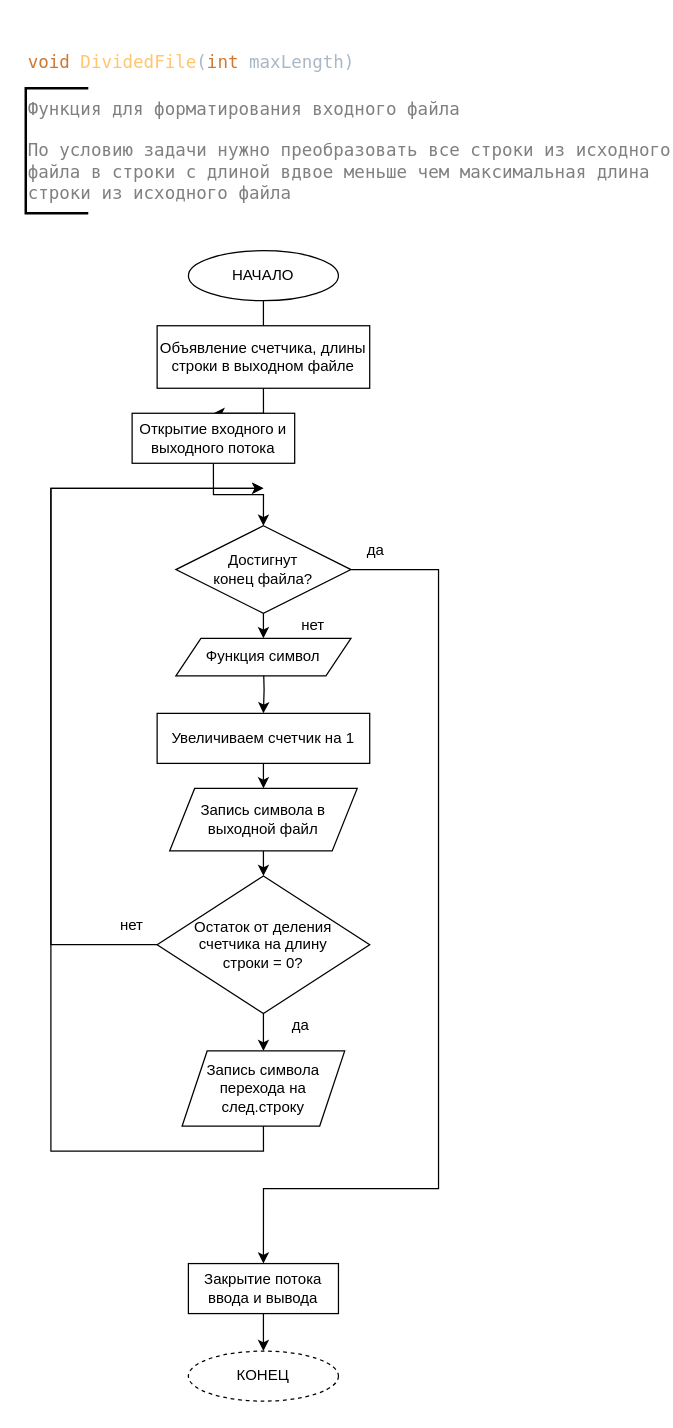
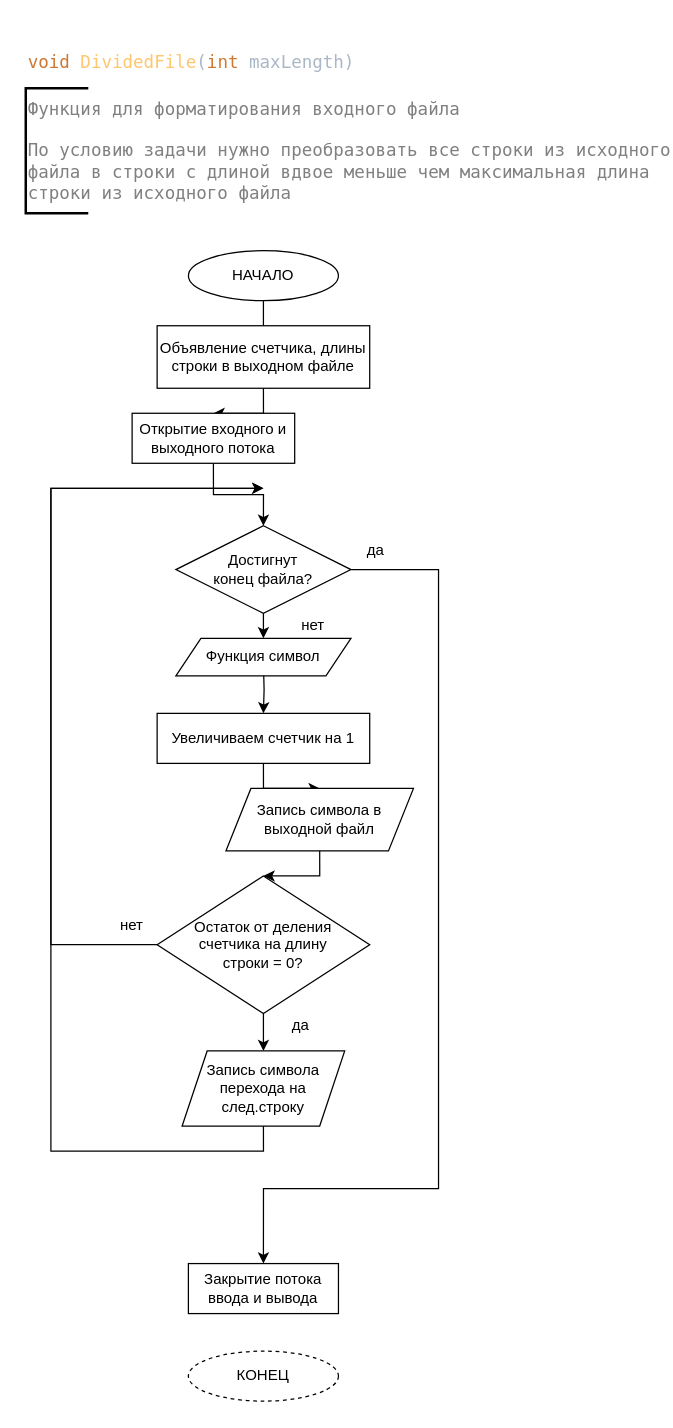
- <mxCell id="16" value="Запись символа в выходной файл" style="shape=parallelogram;perimeter=parallelogramPerimeter;whiteSpace=wrap;html=1;fixedSize=1;" parent="1" vertex="1"><mxGeometry x="135.06" y="630" width="150" height="50" as="geometry" /></mxCell>
+ <mxCell id="16" value="Запись символа в выходной файл" style="shape=parallelogram;perimeter=parallelogramPerimeter;whiteSpace=wrap;html=1;fixedSize=1;" parent="1" vertex="1"><mxGeometry x="180.06" y="630" width="150" height="50" as="geometry" /></mxCell>
- <mxCell id="25" style="edgeStyle=orthogonalEdgeStyle;rounded=0;orthogonalLoop=1;jettySize=auto;html=1;exitX=0.5;exitY=1;exitDx=0;exitDy=0;entryX=0.5;entryY=0;entryDx=0;entryDy=0;" parent="1" source="26" target="27" edge="1"><mxGeometry relative="1" as="geometry" /></mxCell>
